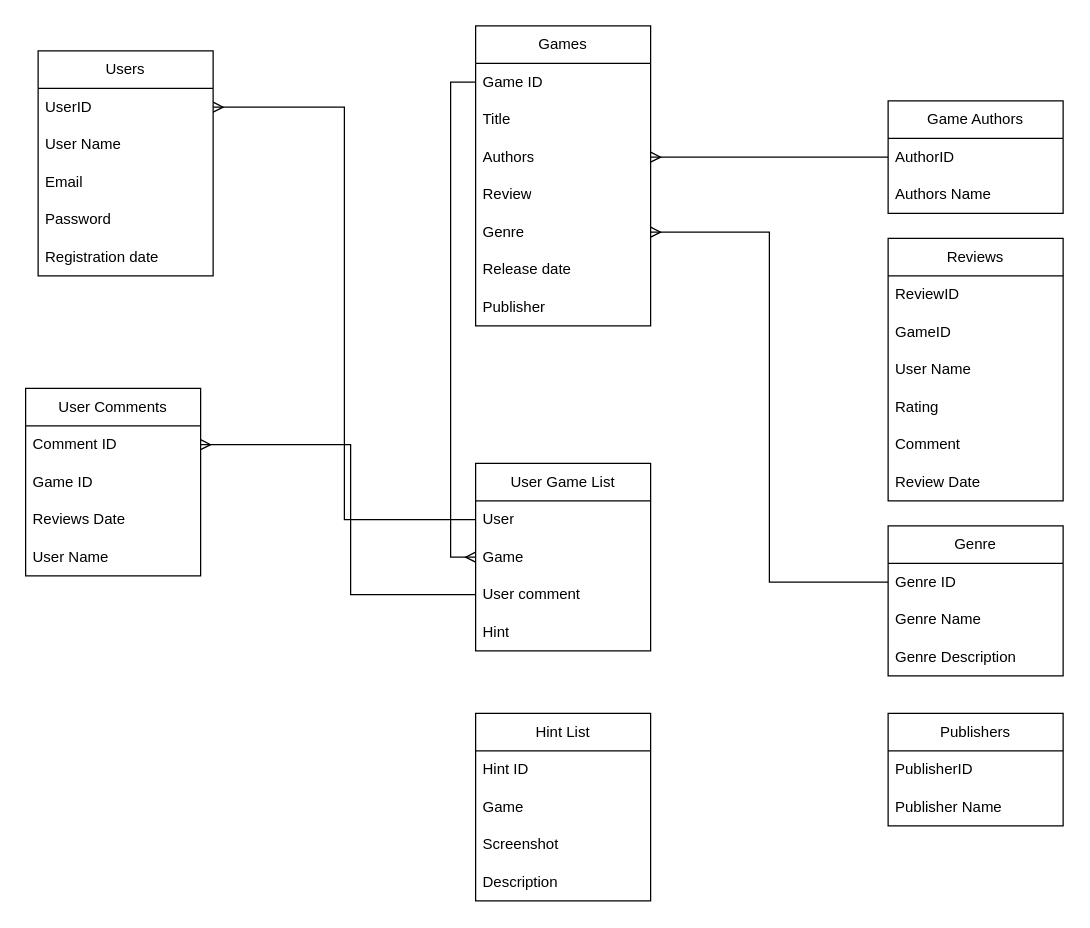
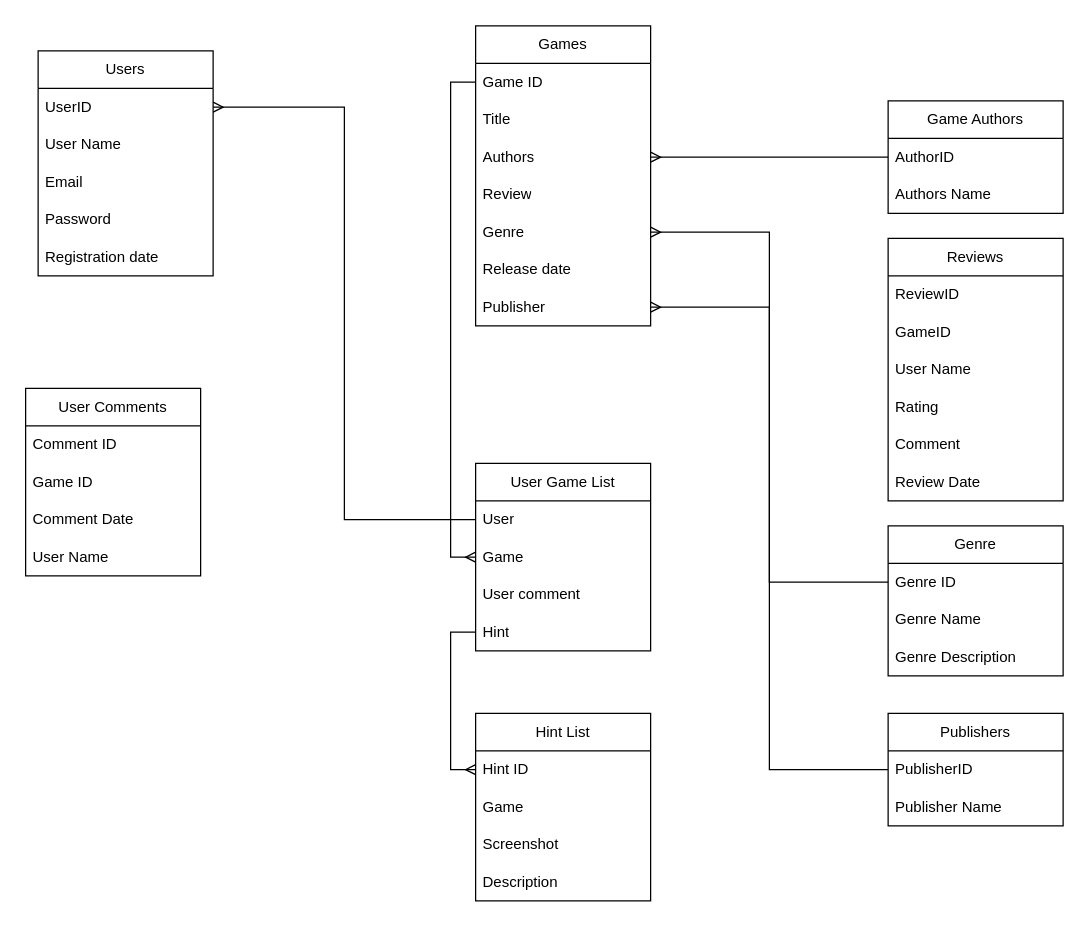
- <mxCell id="53" style="edgeStyle=orthogonalEdgeStyle;rounded=0;orthogonalLoop=1;jettySize=auto;html=1;startArrow=ERmany;startFill=0;endArrow=none;endFill=0;" edge="1" parent="1" source="27" target="34"><mxGeometry relative="1" as="geometry"><Array as="points"><mxPoint x="280" y="355" /><mxPoint x="280" y="475" /></Array></mxGeometry></mxCell>
- <mxCell id="29" value="Reviews Date" style="text;strokeColor=none;fillColor=none;align=left;verticalAlign=middle;spacingLeft=4;spacingRight=4;overflow=hidden;points=[[0,0.5],[1,0.5]];portConstraint=eastwest;rotatable=0;whiteSpace=wrap;html=1;" vertex="1" parent="26"><mxGeometry y="90" width="140" height="30" as="geometry" /></mxCell>
+ <mxCell id="29" value="Comment Date" style="text;strokeColor=none;fillColor=none;align=left;verticalAlign=middle;spacingLeft=4;spacingRight=4;overflow=hidden;points=[[0,0.5],[1,0.5]];portConstraint=eastwest;rotatable=0;whiteSpace=wrap;html=1;" vertex="1" parent="26"><mxGeometry y="90" width="140" height="30" as="geometry" /></mxCell>
+ <mxCell id="54" style="edgeStyle=orthogonalEdgeStyle;rounded=0;orthogonalLoop=1;jettySize=auto;html=1;entryX=0;entryY=0.5;entryDx=0;entryDy=0;startArrow=ERmany;startFill=0;endArrow=none;endFill=0;" edge="1" parent="1" source="41" target="35"><mxGeometry relative="1" as="geometry" /></mxCell>
+ <mxCell id="50" style="edgeStyle=orthogonalEdgeStyle;rounded=0;orthogonalLoop=1;jettySize=auto;html=1;entryX=0;entryY=0.5;entryDx=0;entryDy=0;startArrow=ERmany;startFill=0;endArrow=none;endFill=0;" edge="1" parent="1" source="15" target="46"><mxGeometry relative="1" as="geometry" /></mxCell>
